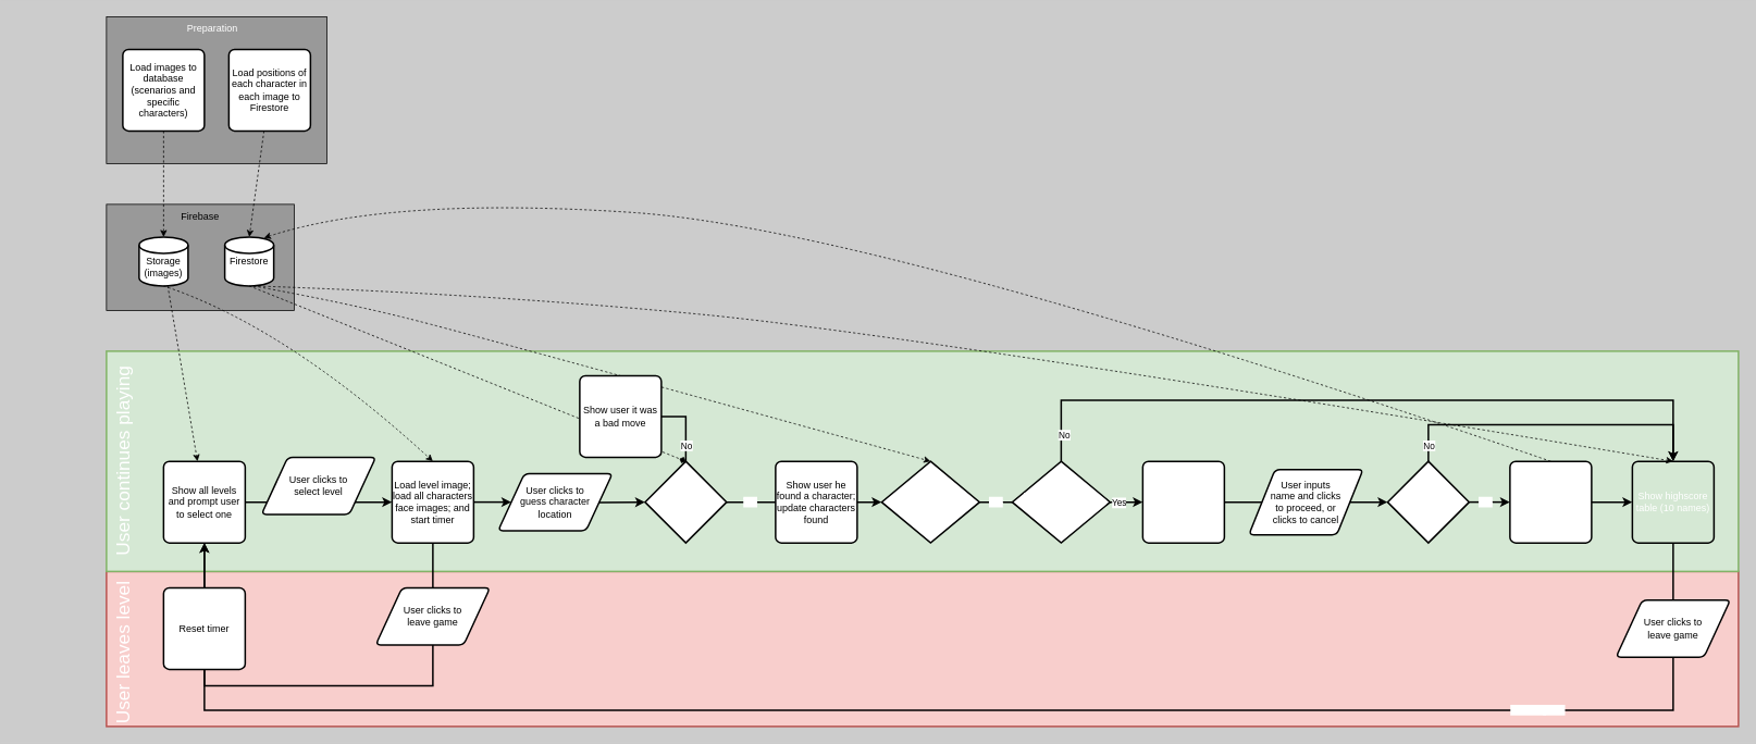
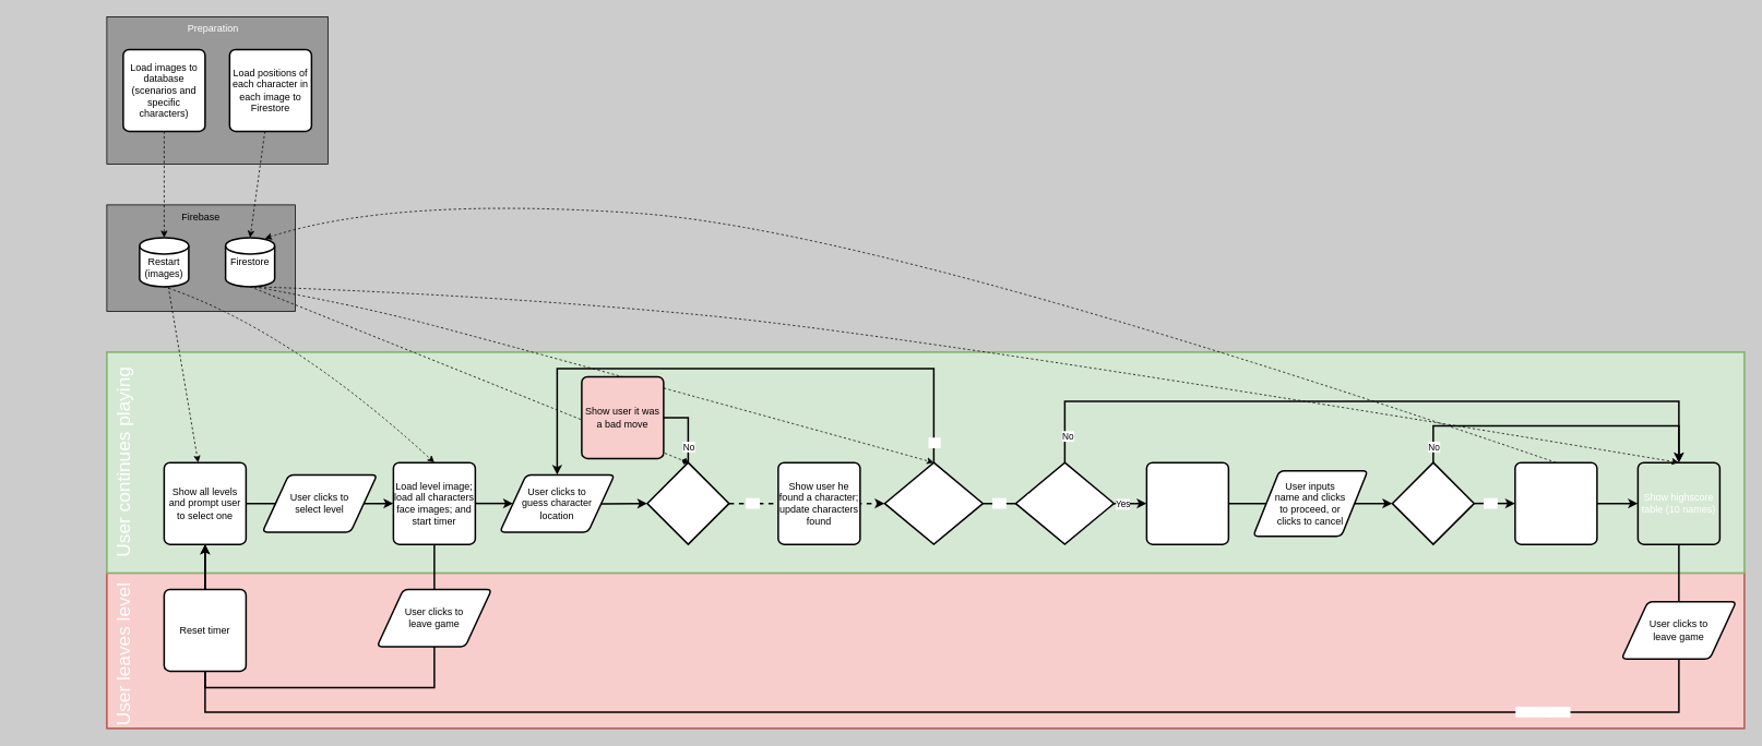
- <mxCell id="5" value="&lt;br&gt;Storage (images)" style="strokeWidth=2;html=1;shape=mxgraph.flowchart.database;whiteSpace=wrap;" parent="1" vertex="1"><mxGeometry x="170" y="290" width="60" height="60" as="geometry" /></mxCell>
+ <mxCell id="5" value="&lt;br&gt;Restart (images)" style="strokeWidth=2;html=1;shape=mxgraph.flowchart.database;whiteSpace=wrap;" parent="1" vertex="1"><mxGeometry x="170" y="290" width="60" height="60" as="geometry" /></mxCell>
+ <mxCell id="21" style="edgeStyle=orthogonalEdgeStyle;rounded=0;orthogonalLoop=1;jettySize=auto;html=1;exitX=0.5;exitY=0;exitDx=0;exitDy=0;exitPerimeter=0;entryX=0.5;entryY=0;entryDx=0;entryDy=0;strokeColor=#000000;fontColor=#000000;shadow=0;strokeWidth=2;" parent="1" source="25" target="51" edge="1"><mxGeometry relative="1" as="geometry"><Array as="points"><mxPoint x="1090" y="450" /><mxPoint x="630" y="450" /></Array><mxPoint x="630" y="565" as="targetPoint" /></mxGeometry></mxCell>
+ <mxCell id="22" value="&lt;font color=&quot;#ffffff&quot;&gt;No&lt;/font&gt;" style="edgeLabel;html=1;align=center;verticalAlign=middle;resizable=0;points=[];fontColor=#000000;" parent="21" vertex="1" connectable="0"><mxGeometry x="-0.48" y="1" relative="1" as="geometry"><mxPoint x="68" y="89" as="offset" /></mxGeometry></mxCell>
- <mxCell id="44" value="Show user it was a bad move" style="rounded=1;whiteSpace=wrap;html=1;absoluteArcSize=1;arcSize=14;strokeWidth=2;" parent="1" vertex="1"><mxGeometry x="710" y="460" width="100" height="100" as="geometry" /></mxCell>
+ <mxCell id="44" value="Show user it was a bad move" style="rounded=1;whiteSpace=wrap;html=1;absoluteArcSize=1;arcSize=14;strokeWidth=2;fillColor=#f8cecc;" parent="1" vertex="1"><mxGeometry x="710" y="460" width="100" height="100" as="geometry" /></mxCell>
- <mxCell id="52" value="User clicks to&lt;br&gt;select level" style="shape=parallelogram;html=1;strokeWidth=2;perimeter=parallelogramPerimeter;whiteSpace=wrap;rounded=1;arcSize=12;size=0.23;" parent="1" vertex="1"><mxGeometry x="320" y="560" width="140" height="70" as="geometry" /></mxCell>
+ <mxCell id="52" value="User clicks to&lt;br&gt;select level" style="shape=parallelogram;html=1;strokeWidth=2;perimeter=parallelogramPerimeter;whiteSpace=wrap;rounded=1;arcSize=12;size=0.23;" parent="1" vertex="1"><mxGeometry x="320" y="580" width="140" height="70" as="geometry" /></mxCell>
- <mxCell id="19" value="&lt;font color=&quot;#ffffff&quot;&gt;Yes&lt;/font&gt;" style="edgeStyle=orthogonalEdgeStyle;rounded=0;orthogonalLoop=1;jettySize=auto;html=1;exitX=1;exitY=0.5;exitDx=0;exitDy=0;exitPerimeter=0;strokeColor=#000000;fontColor=#000000;strokeWidth=2;" parent="1" source="20" target="25" edge="1"><mxGeometry x="-0.7" relative="1" as="geometry"><mxPoint as="offset" /></mxGeometry></mxCell>
+ <mxCell id="19" value="&lt;font color=&quot;#ffffff&quot;&gt;Yes&lt;/font&gt;" style="edgeStyle=orthogonalEdgeStyle;rounded=0;orthogonalLoop=1;jettySize=auto;html=1;exitX=1;exitY=0.5;exitDx=0;exitDy=0;exitPerimeter=0;strokeColor=#000000;fontColor=#000000;strokeWidth=2;dashed=1;" parent="1" source="20" target="25" edge="1"><mxGeometry x="-0.7" relative="1" as="geometry"><mxPoint as="offset" /></mxGeometry></mxCell>
